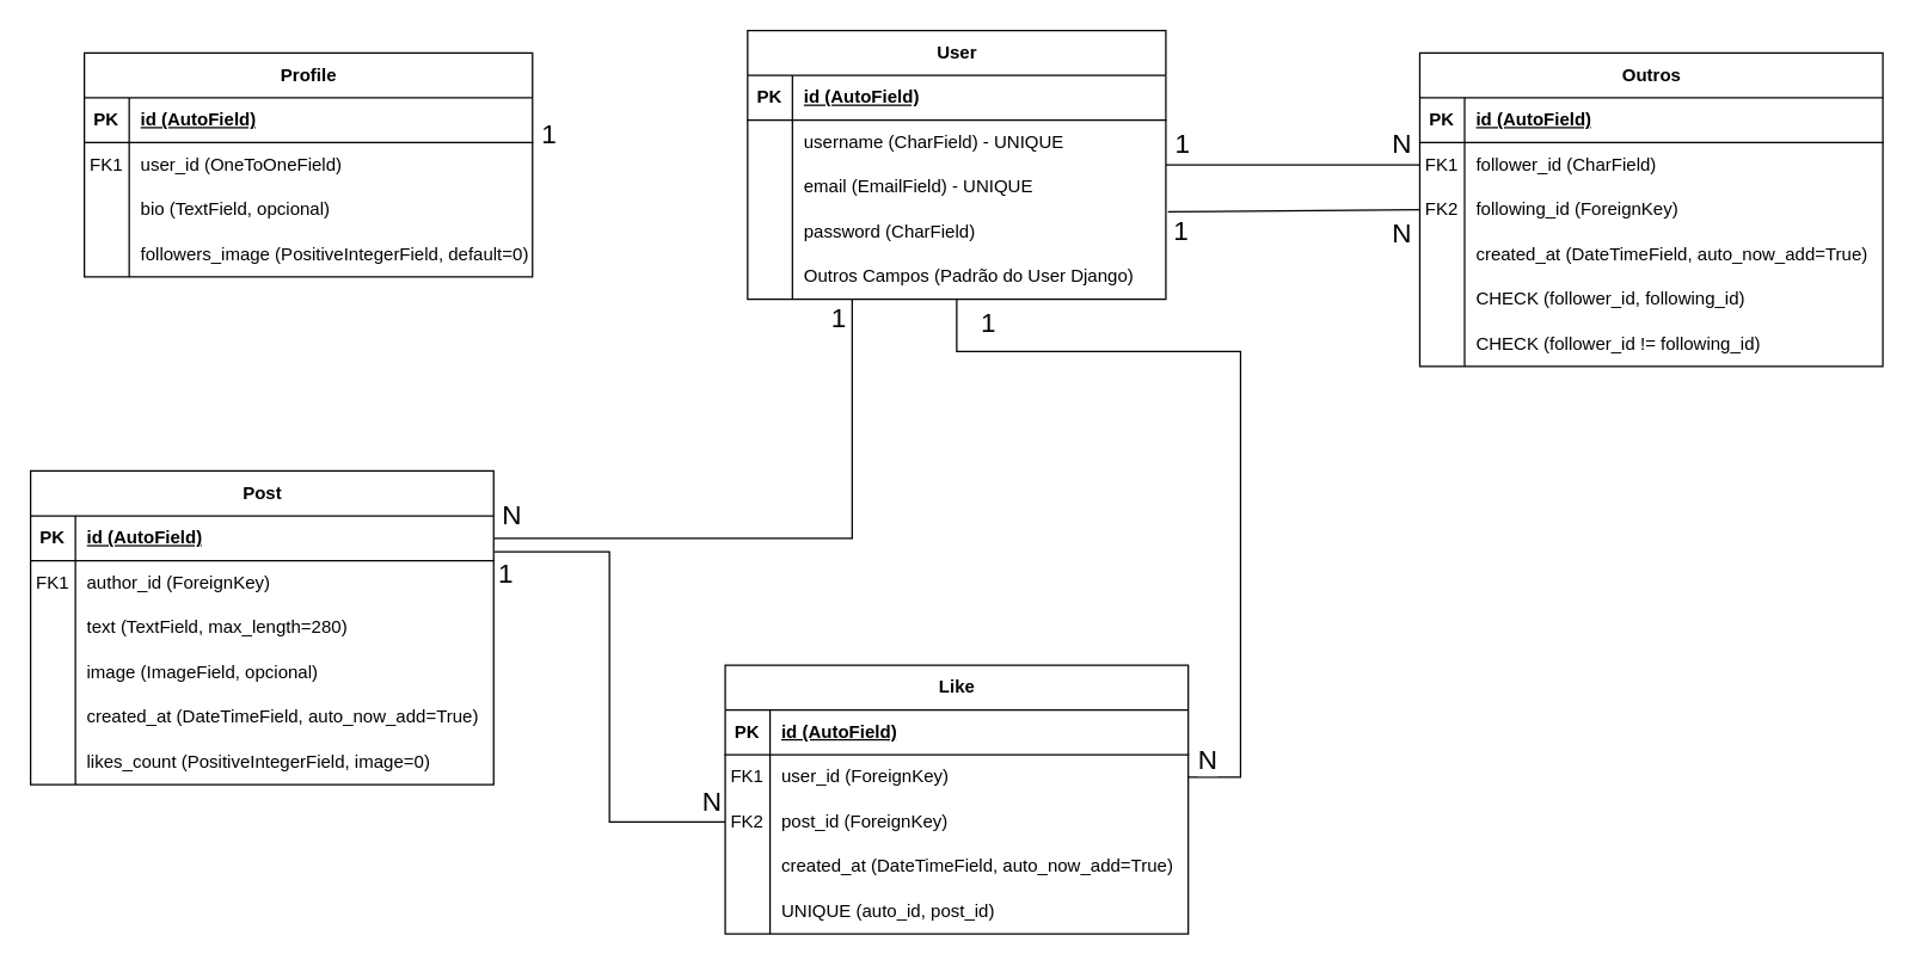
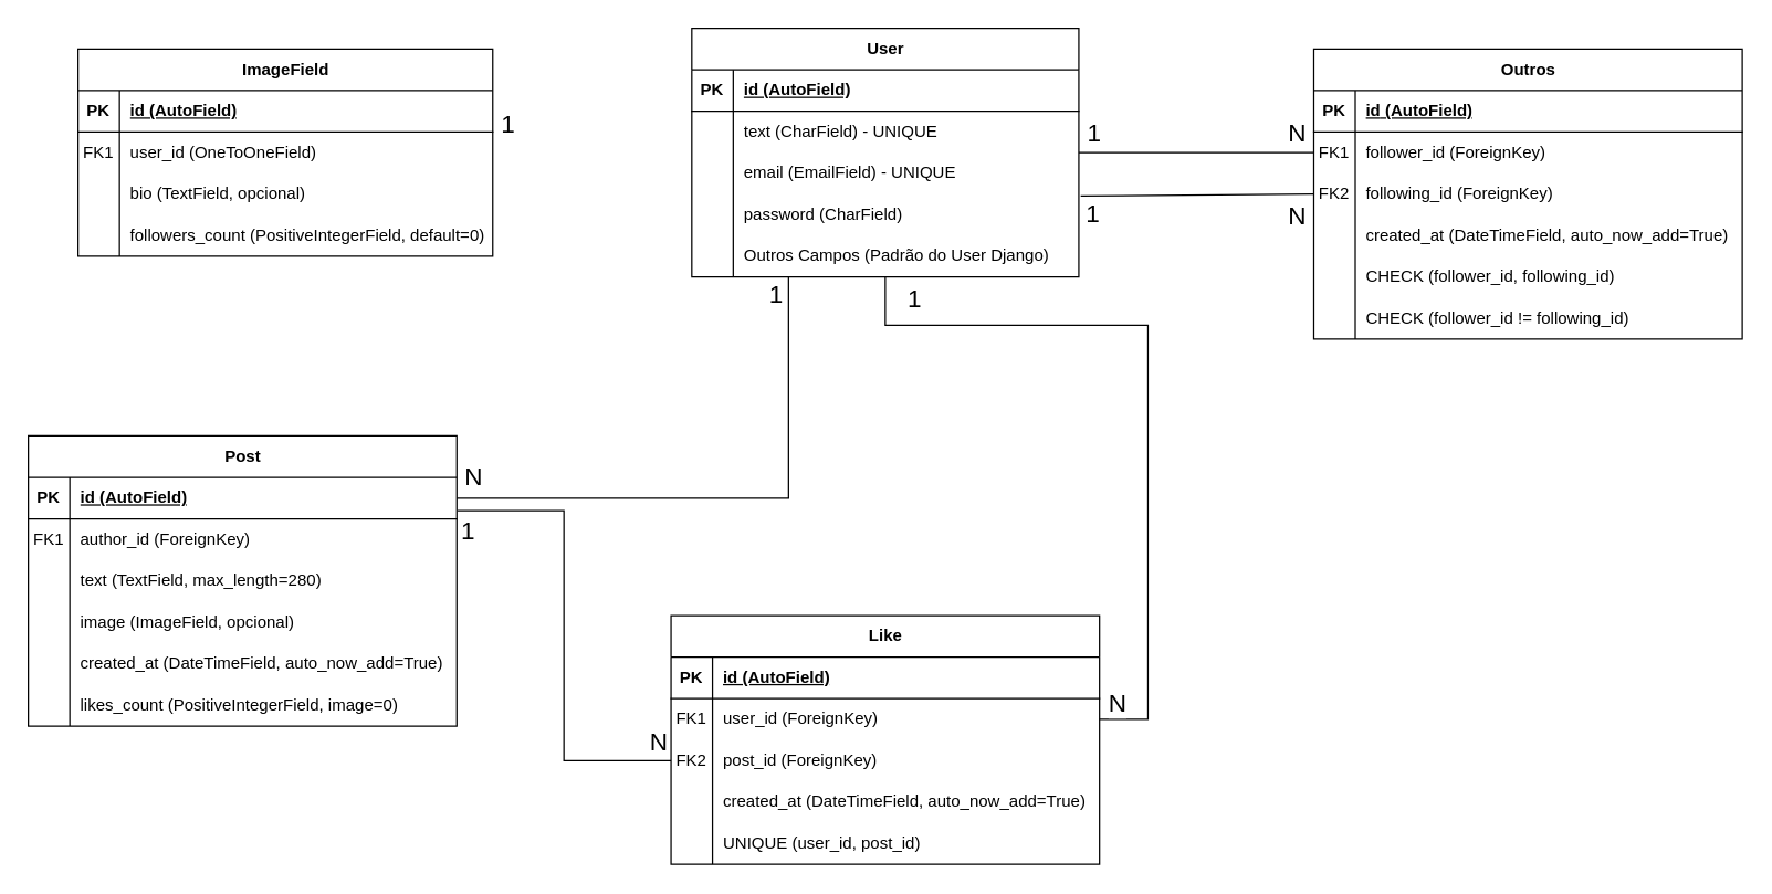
- <mxCell id="18" value="Profile" style="shape=table;startSize=30;container=1;collapsible=1;childLayout=tableLayout;fixedRows=1;rowLines=0;fontStyle=1;align=center;resizeLast=1;html=1;" vertex="1" parent="1"><mxGeometry x="56" y="35" width="300" height="150" as="geometry" /></mxCell>
+ <mxCell id="18" value="ImageField" style="shape=table;startSize=30;container=1;collapsible=1;childLayout=tableLayout;fixedRows=1;rowLines=0;fontStyle=1;align=center;resizeLast=1;html=1;" vertex="1" parent="1"><mxGeometry x="56" y="35" width="300" height="150" as="geometry" /></mxCell>
- <mxCell id="8" value="username (CharField) - UNIQUE" style="shape=partialRectangle;connectable=0;fillColor=none;top=0;left=0;bottom=0;right=0;align=left;spacingLeft=6;overflow=hidden;whiteSpace=wrap;html=1;" vertex="1" parent="6"><mxGeometry x="30" width="250" height="30" as="geometry"><mxRectangle width="250" height="30" as="alternateBounds" /></mxGeometry></mxCell>
+ <mxCell id="8" value="text (CharField) - UNIQUE" style="shape=partialRectangle;connectable=0;fillColor=none;top=0;left=0;bottom=0;right=0;align=left;spacingLeft=6;overflow=hidden;whiteSpace=wrap;html=1;" vertex="1" parent="6"><mxGeometry x="30" width="250" height="30" as="geometry"><mxRectangle width="250" height="30" as="alternateBounds" /></mxGeometry></mxCell>
- <mxCell id="72" value="follower_id (CharField)" style="shape=partialRectangle;connectable=0;fillColor=none;top=0;left=0;bottom=0;right=0;align=left;spacingLeft=6;overflow=hidden;whiteSpace=wrap;html=1;" vertex="1" parent="70"><mxGeometry x="30" width="280" height="30" as="geometry"><mxRectangle width="280" height="30" as="alternateBounds" /></mxGeometry></mxCell>
+ <mxCell id="72" value="follower_id (ForeignKey)" style="shape=partialRectangle;connectable=0;fillColor=none;top=0;left=0;bottom=0;right=0;align=left;spacingLeft=6;overflow=hidden;whiteSpace=wrap;html=1;" vertex="1" parent="70"><mxGeometry x="30" width="280" height="30" as="geometry"><mxRectangle width="280" height="30" as="alternateBounds" /></mxGeometry></mxCell>
- <mxCell id="30" value="followers_image (PositiveIntegerField, default=&lt;span class=&quot;hljs-number&quot;&gt;0&lt;/span&gt;)" style="shape=partialRectangle;connectable=0;fillColor=none;top=0;left=0;bottom=0;right=0;align=left;spacingLeft=6;overflow=hidden;whiteSpace=wrap;html=1;" vertex="1" parent="28"><mxGeometry x="30" width="270" height="30" as="geometry"><mxRectangle width="270" height="30" as="alternateBounds" /></mxGeometry></mxCell>
+ <mxCell id="30" value="followers_count (PositiveIntegerField, default=&lt;span class=&quot;hljs-number&quot;&gt;0&lt;/span&gt;)" style="shape=partialRectangle;connectable=0;fillColor=none;top=0;left=0;bottom=0;right=0;align=left;spacingLeft=6;overflow=hidden;whiteSpace=wrap;html=1;" vertex="1" parent="28"><mxGeometry x="30" width="270" height="30" as="geometry"><mxRectangle width="270" height="30" as="alternateBounds" /></mxGeometry></mxCell>
- <mxCell id="65" value="&lt;span class=&quot;hljs-keyword&quot;&gt;UNIQUE&lt;/span&gt; (auto_id, post_id)" style="shape=partialRectangle;connectable=0;fillColor=none;top=0;left=0;bottom=0;right=0;align=left;spacingLeft=6;overflow=hidden;whiteSpace=wrap;html=1;" vertex="1" parent="63"><mxGeometry x="30" width="280" height="30" as="geometry"><mxRectangle width="280" height="30" as="alternateBounds" /></mxGeometry></mxCell>
+ <mxCell id="65" value="&lt;span class=&quot;hljs-keyword&quot;&gt;UNIQUE&lt;/span&gt; (user_id, post_id)" style="shape=partialRectangle;connectable=0;fillColor=none;top=0;left=0;bottom=0;right=0;align=left;spacingLeft=6;overflow=hidden;whiteSpace=wrap;html=1;" vertex="1" parent="63"><mxGeometry x="30" width="280" height="30" as="geometry"><mxRectangle width="280" height="30" as="alternateBounds" /></mxGeometry></mxCell>
